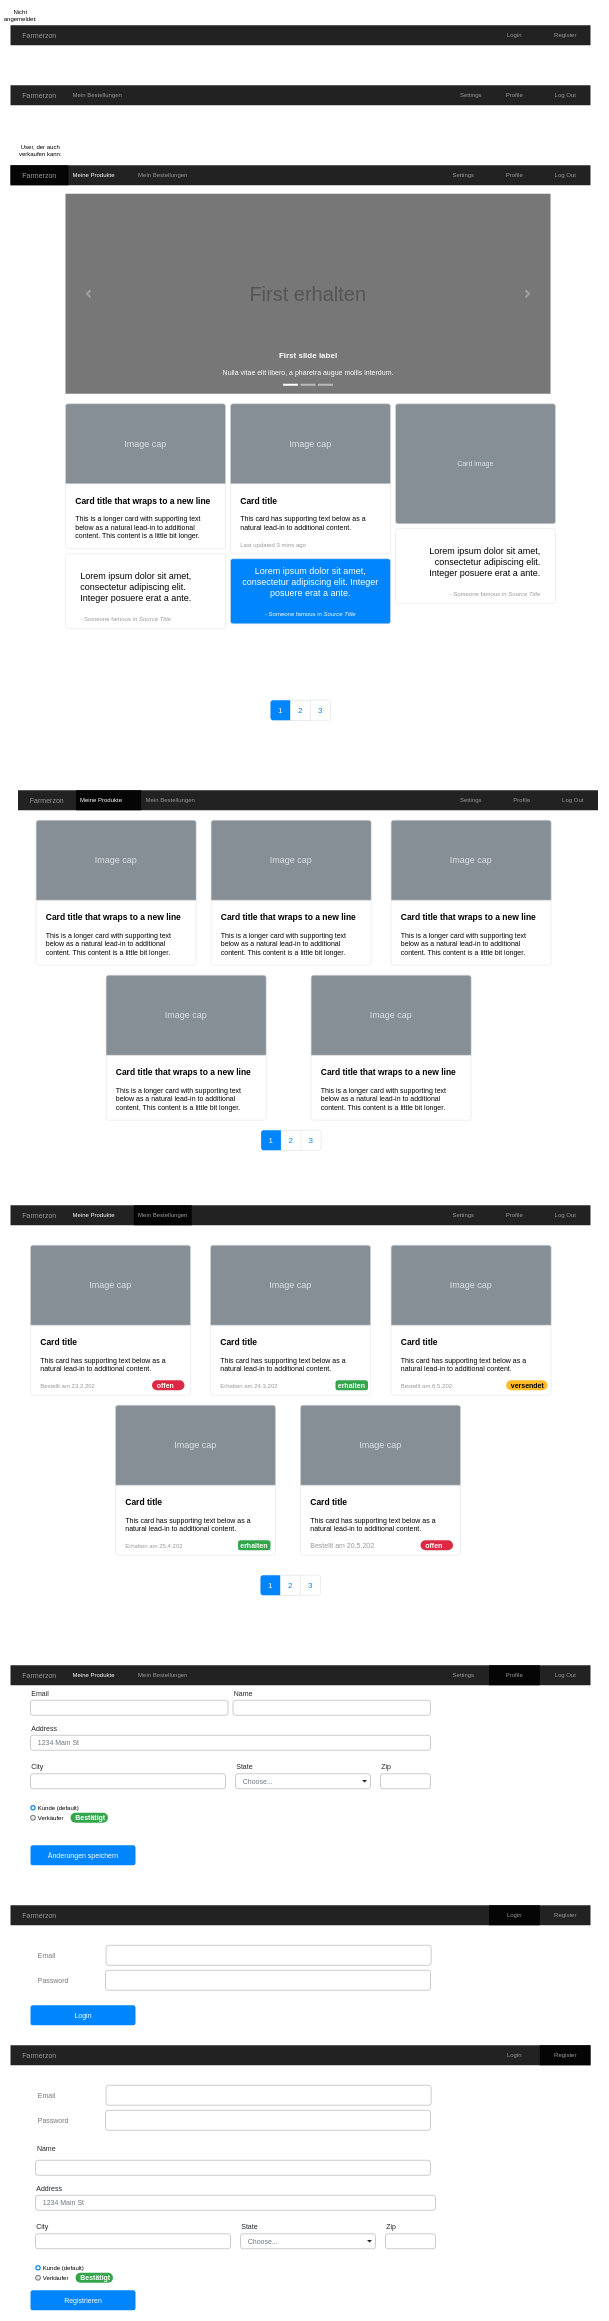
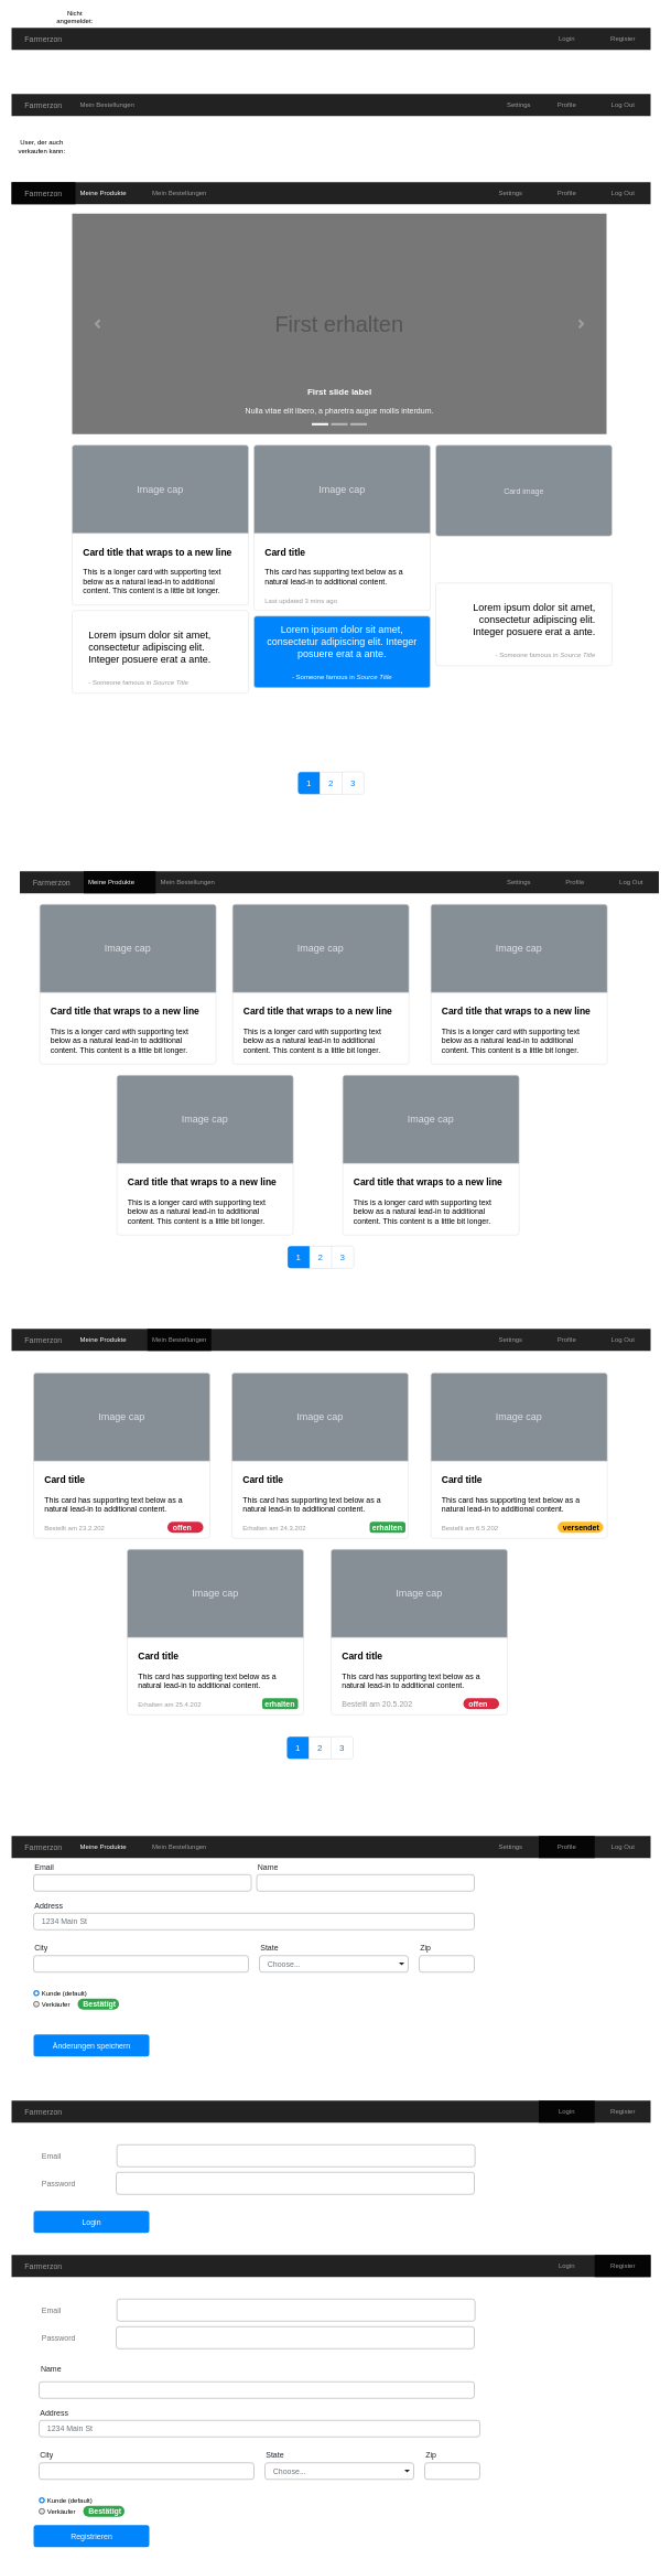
- <mxCell id="34" value="Nicht angemeldet:" style="text;html=1;strokeColor=none;fillColor=none;align=center;verticalAlign=middle;whiteSpace=wrap;rounded=0;" vertex="1" parent="1"><mxGeometry x="20" y="20" width="40" height="20" as="geometry" /></mxCell>
+ <mxCell id="34" value="Nicht angemeldet:" style="text;html=1;strokeColor=none;fillColor=none;align=center;verticalAlign=middle;whiteSpace=wrap;rounded=0;" vertex="1" parent="1"><mxGeometry x="115" y="20" width="40" height="20" as="geometry" /></mxCell>
- <mxCell id="35" value="User, der auch verkaufen kann:" style="text;html=1;strokeColor=none;fillColor=none;align=center;verticalAlign=middle;whiteSpace=wrap;rounded=0;" vertex="1" parent="1"><mxGeometry x="20" y="290" width="120" height="20" as="geometry" /></mxCell>
+ <mxCell id="35" value="User, der auch verkaufen kann:" style="text;html=1;strokeColor=none;fillColor=none;align=center;verticalAlign=middle;whiteSpace=wrap;rounded=0;" vertex="1" parent="1"><mxGeometry x="15" y="255" width="120" height="20" as="geometry" /></mxCell>
- <mxCell id="25" value="Card image" style="html=1;shadow=0;dashed=0;shape=mxgraph.bootstrap.rrect;rSize=5;strokeColor=#DFDFDF;html=1;whiteSpace=wrap;fillColor=#868E96;fontColor=#DEE2E6;verticalAlign=middle;align=center;spacing=10;spacingBottom=0;fontSize=14;spacingTop=0;" vertex="1" parent="1"><mxGeometry x="790" y="807" width="320" height="240" as="geometry" /></mxCell>
+ <mxCell id="25" value="Card image" style="html=1;shadow=0;dashed=0;shape=mxgraph.bootstrap.rrect;rSize=5;strokeColor=#DFDFDF;html=1;whiteSpace=wrap;fillColor=#868E96;fontColor=#DEE2E6;verticalAlign=middle;align=center;spacing=10;spacingBottom=0;fontSize=14;spacingTop=0;" vertex="1" parent="1"><mxGeometry x="790" y="807" width="320" height="165" as="geometry" /></mxCell>
